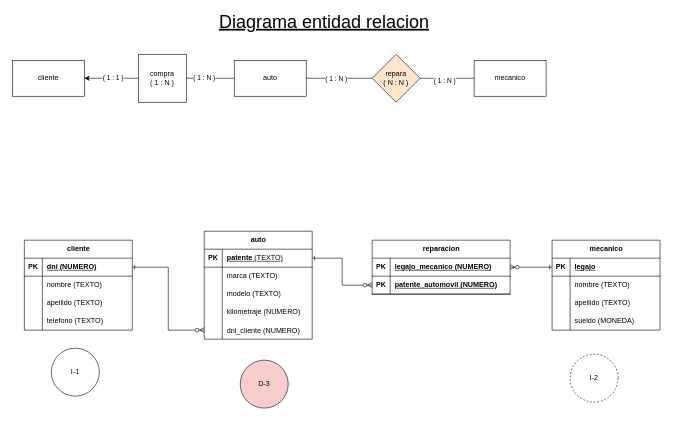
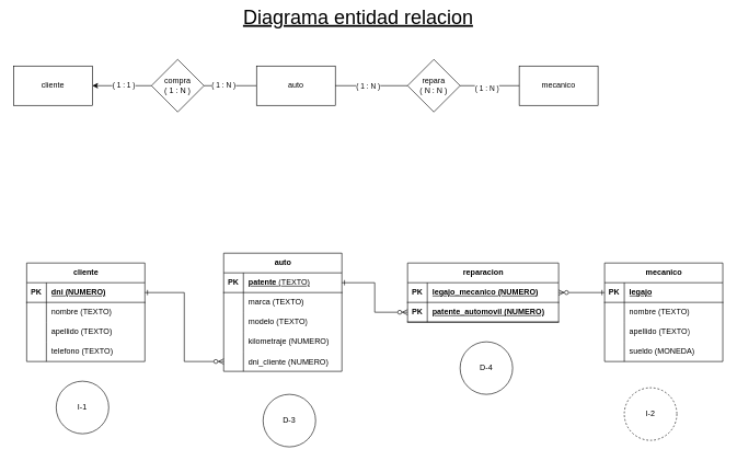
- <mxCell id="15" value="&lt;font style=&quot;font-size: 30px;&quot;&gt;&lt;u&gt;Diagrama entidad relacion&lt;/u&gt;&lt;/font&gt;" style="text;html=1;align=center;verticalAlign=middle;whiteSpace=wrap;rounded=0;" parent="1" vertex="1"><mxGeometry x="330" y="20" width="420" height="30" as="geometry" /></mxCell>
+ <mxCell id="15" value="&lt;font style=&quot;font-size: 30px;&quot;&gt;&lt;u&gt;Diagrama entidad relacion&lt;/u&gt;&lt;/font&gt;" style="text;html=1;align=center;verticalAlign=middle;whiteSpace=wrap;rounded=0;" parent="1" vertex="1"><mxGeometry x="335" y="10" width="420" height="30" as="geometry" /></mxCell>
- <mxCell id="9" value="compra&lt;br&gt;( 1 : N )" style="whiteSpace=wrap;html=1;rounded=0;" parent="1" vertex="1"><mxGeometry x="230" y="90" width="80" height="80" as="geometry" /></mxCell>
+ <mxCell id="9" value="compra&lt;br&gt;( 1 : N )" style="rhombus;whiteSpace=wrap;html=1;" parent="1" vertex="1"><mxGeometry x="230" y="90" width="80" height="80" as="geometry" /></mxCell>
- <mxCell id="14" value="repara&lt;br&gt;( N : N )" style="rhombus;whiteSpace=wrap;html=1;fillColor=#ffe6cc;" parent="1" vertex="1"><mxGeometry x="620" y="90" width="80" height="80" as="geometry" /></mxCell>
+ <mxCell id="14" value="repara&lt;br&gt;( N : N )" style="rhombus;whiteSpace=wrap;html=1;" parent="1" vertex="1"><mxGeometry x="620" y="90" width="80" height="80" as="geometry" /></mxCell>
+ <mxCell id="70" value="D-4" style="ellipse;whiteSpace=wrap;html=1;aspect=fixed;" parent="1" vertex="1"><mxGeometry x="700" y="520" width="80" height="80" as="geometry" /></mxCell>
- <mxCell id="69" value="D-3" style="ellipse;whiteSpace=wrap;html=1;aspect=fixed;fillColor=#f8cecc;" parent="1" vertex="1"><mxGeometry x="400" y="600" width="80" height="80" as="geometry" /></mxCell>
+ <mxCell id="69" value="D-3" style="ellipse;whiteSpace=wrap;html=1;aspect=fixed;" parent="1" vertex="1"><mxGeometry x="400" y="600" width="80" height="80" as="geometry" /></mxCell>
